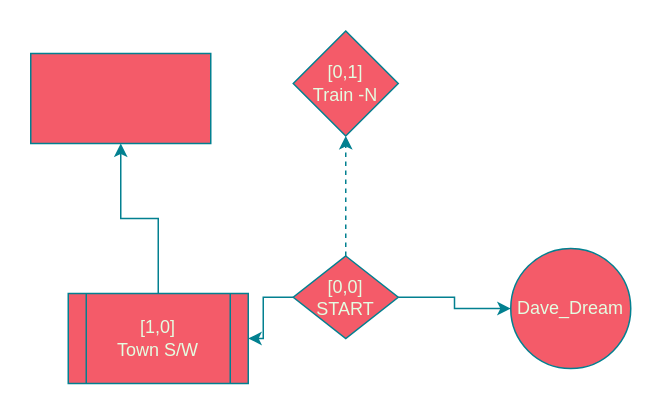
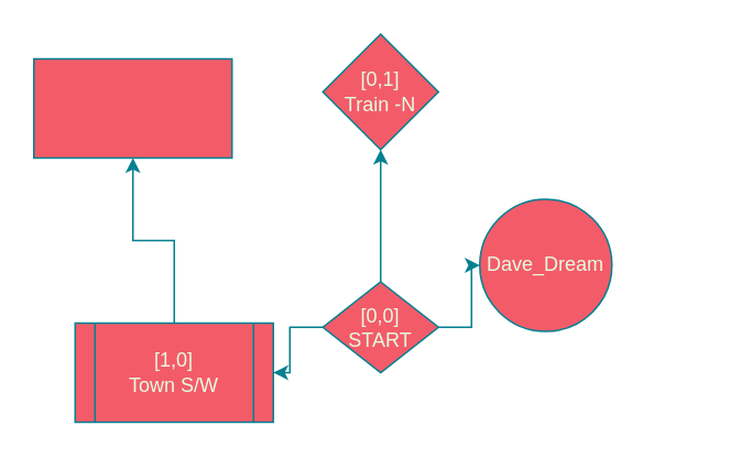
- <mxCell id="4" value="" style="edgeStyle=orthogonalEdgeStyle;rounded=0;orthogonalLoop=1;jettySize=auto;html=1;strokeColor=#028090;fontColor=#E4FDE1;fillColor=#F45B69;dashed=1;" edge="1" parent="1" source="5" target="9"><mxGeometry relative="1" as="geometry" /></mxCell>
+ <mxCell id="4" value="" style="edgeStyle=orthogonalEdgeStyle;rounded=0;orthogonalLoop=1;jettySize=auto;html=1;strokeColor=#028090;fontColor=#E4FDE1;fillColor=#F45B69;" edge="1" parent="1" source="5" target="9"><mxGeometry relative="1" as="geometry" /></mxCell>
- <mxCell id="6" value="Dave_Dream" style="ellipse;whiteSpace=wrap;html=1;fillColor=#F45B69;strokeColor=#028090;fontColor=#E4FDE1;" vertex="1" parent="1"><mxGeometry x="340" y="165" width="80" height="80" as="geometry" /></mxCell>
+ <mxCell id="6" value="Dave_Dream" style="ellipse;whiteSpace=wrap;html=1;fillColor=#F45B69;strokeColor=#028090;fontColor=#E4FDE1;" vertex="1" parent="1"><mxGeometry x="290" y="120" width="80" height="80" as="geometry" /></mxCell>
